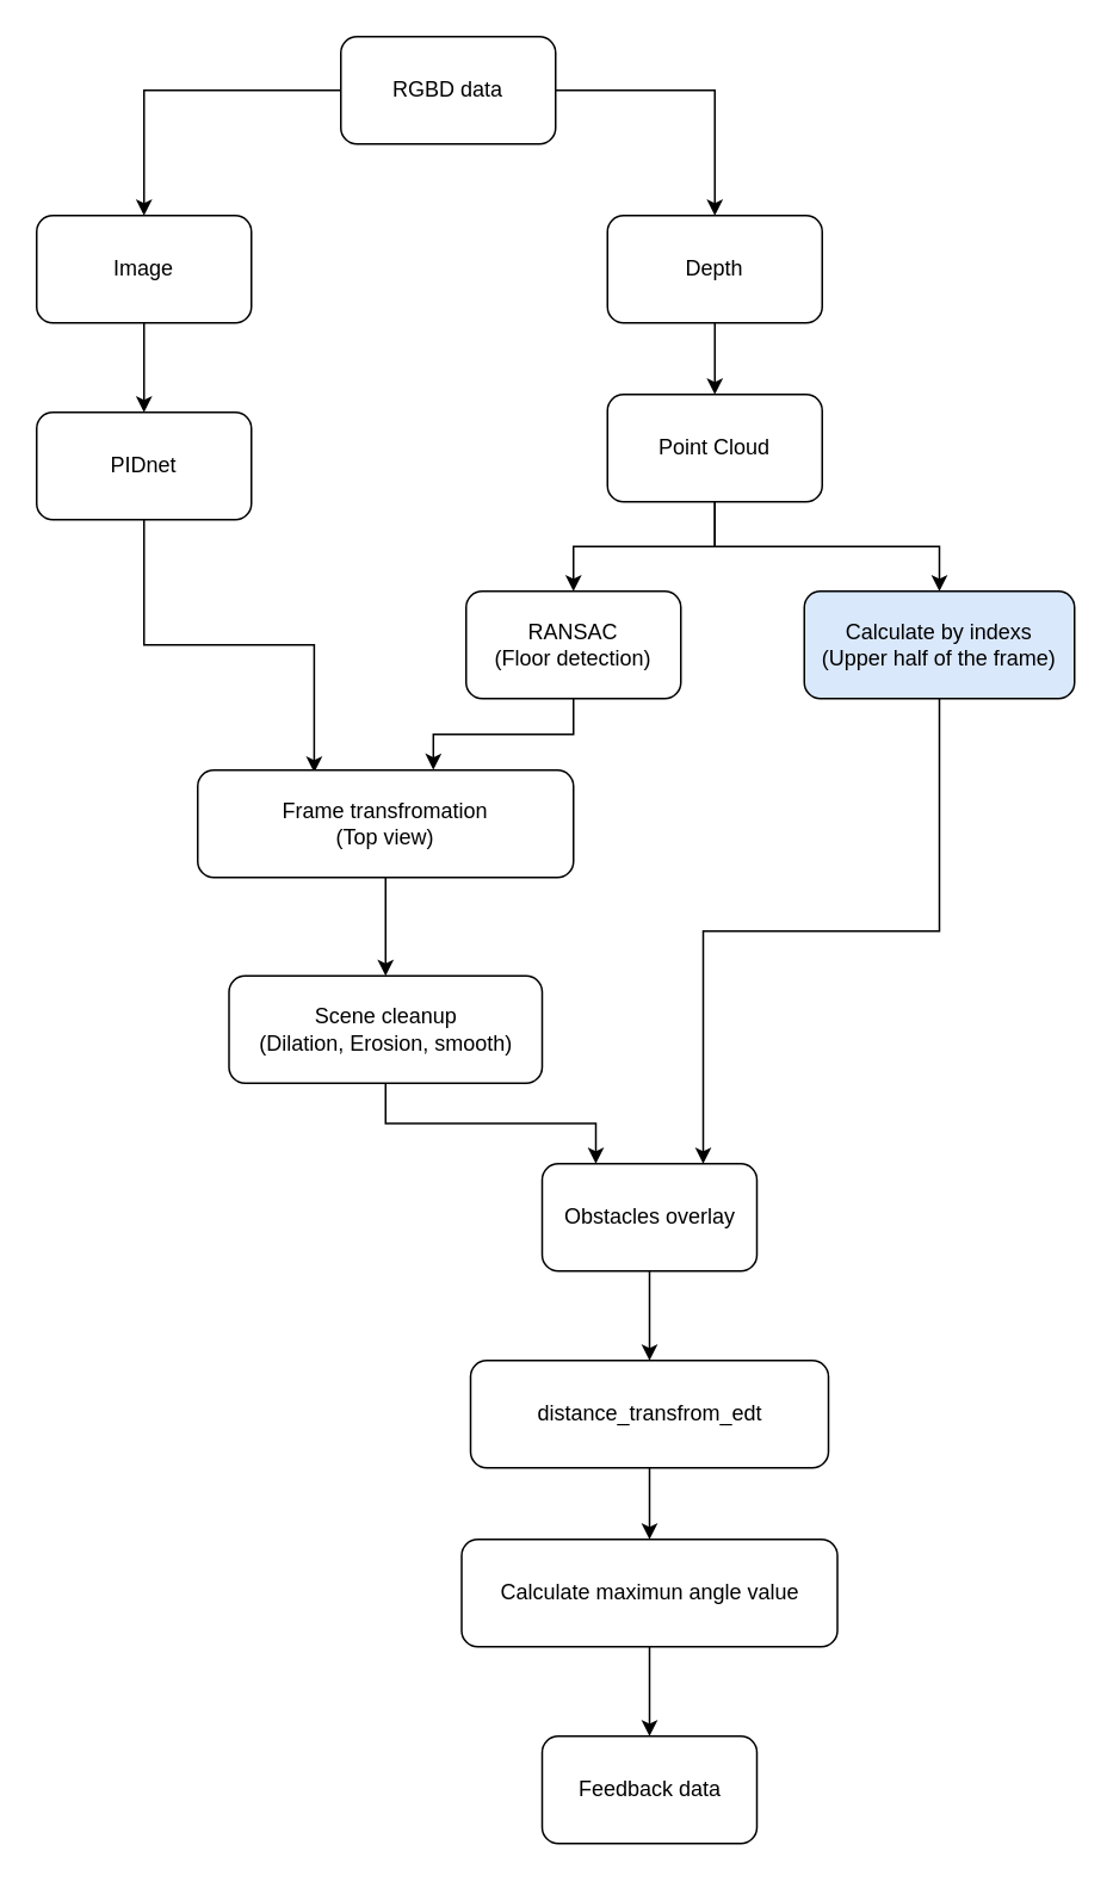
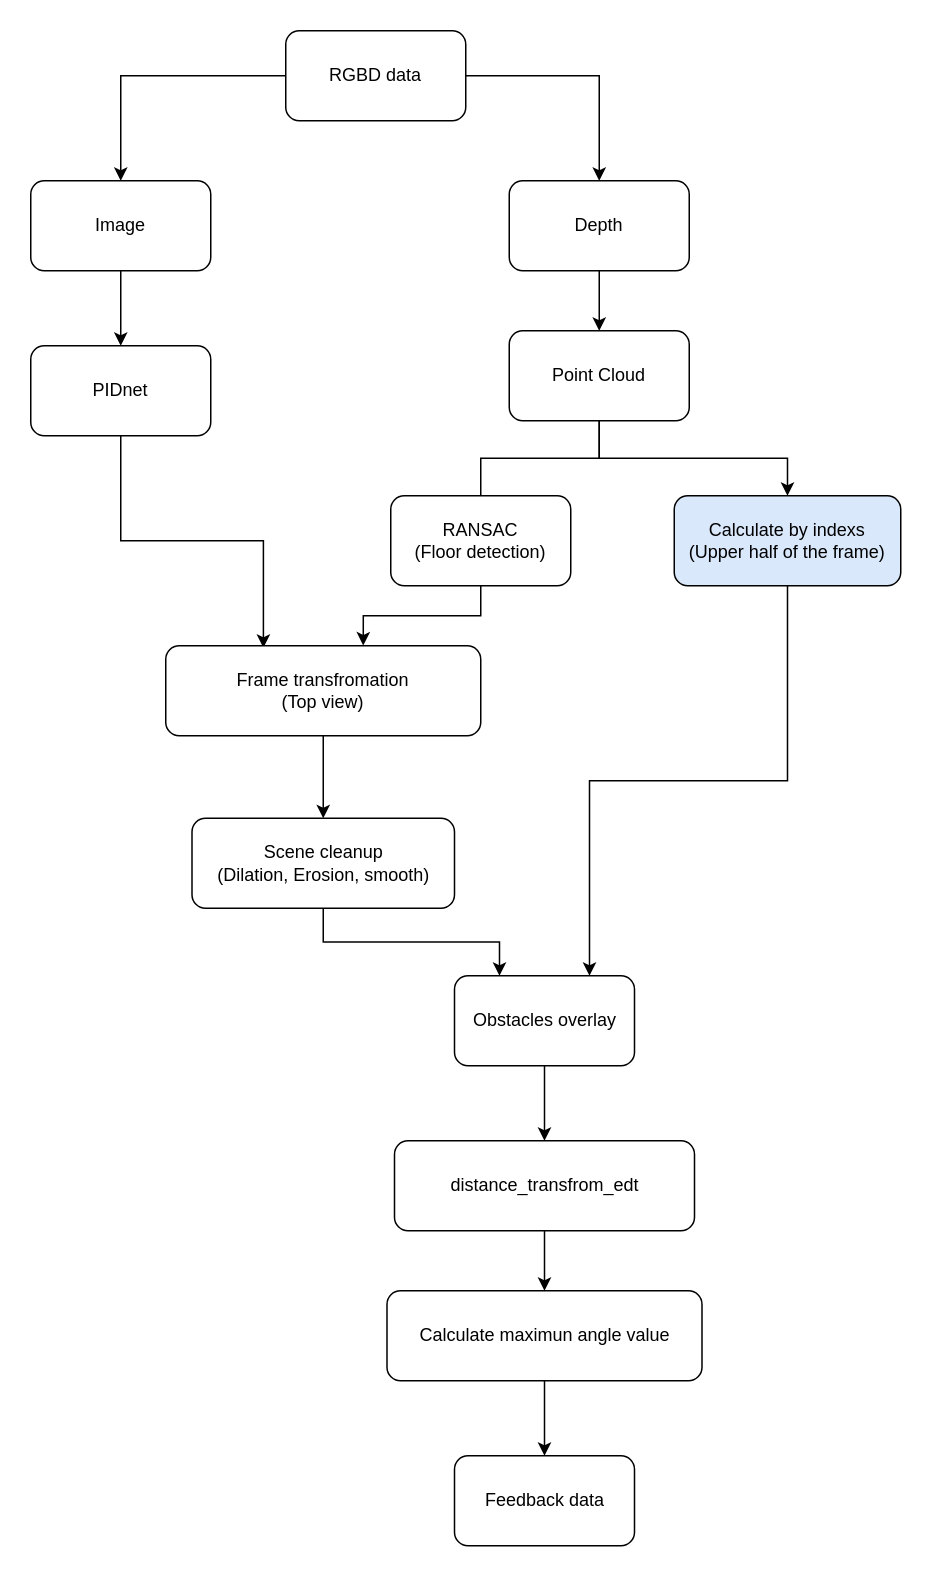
- <mxCell id="9" style="edgeStyle=orthogonalEdgeStyle;rounded=0;orthogonalLoop=1;jettySize=auto;html=1;exitX=0.5;exitY=1;exitDx=0;exitDy=0;entryX=0.5;entryY=0;entryDx=0;entryDy=0;" edge="1" parent="1" source="11" target="17"><mxGeometry relative="1" as="geometry" /></mxCell>
+ <mxCell id="9" style="edgeStyle=orthogonalEdgeStyle;rounded=0;orthogonalLoop=1;jettySize=auto;html=1;exitX=0.5;exitY=1;exitDx=0;exitDy=0;entryX=0.5;entryY=0;entryDx=0;entryDy=0;endArrow=none;" edge="1" parent="1" source="11" target="17"><mxGeometry relative="1" as="geometry" /></mxCell>
